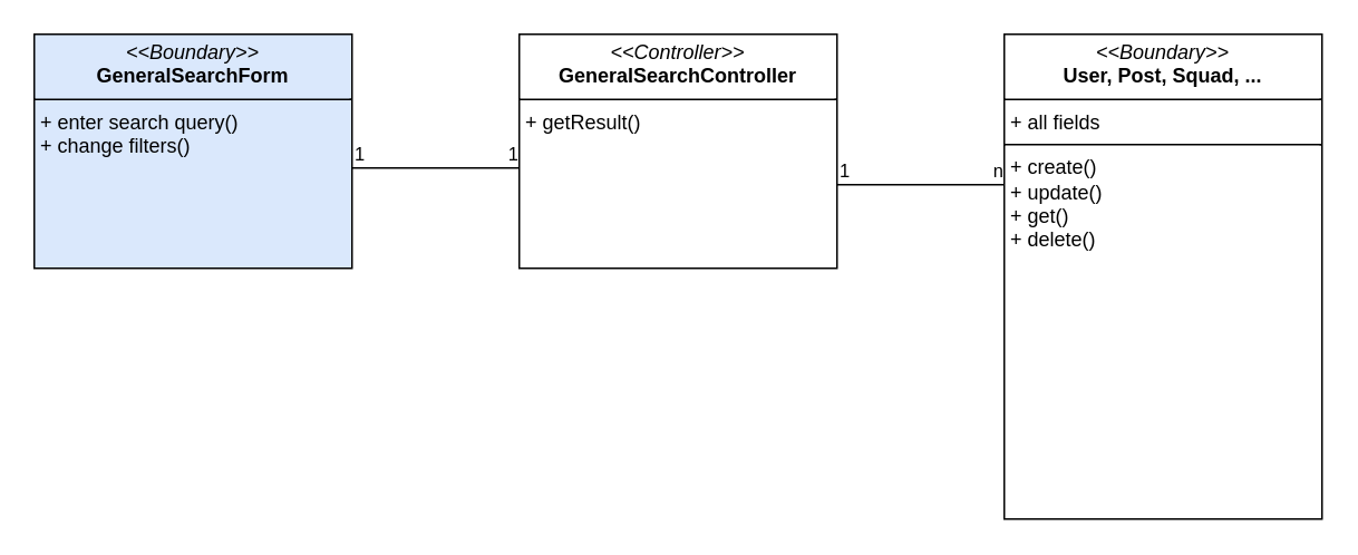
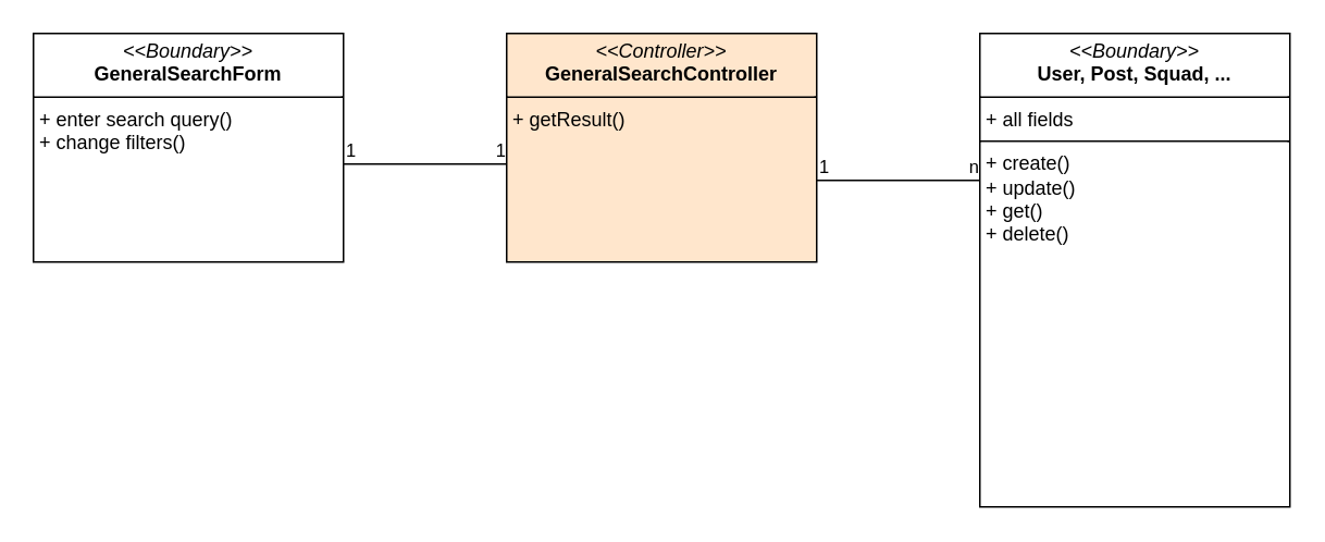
- <mxCell id="3" value="&lt;p style=&quot;margin:0px;margin-top:4px;text-align:center;&quot;&gt;&lt;i&gt;&amp;lt;&amp;lt;Boundary&amp;gt;&amp;gt;&lt;/i&gt;&lt;br&gt;&lt;b&gt;GeneralSearchForm&lt;/b&gt;&lt;/p&gt;&lt;hr size=&quot;1&quot; style=&quot;border-style:solid;&quot;&gt;&lt;p style=&quot;margin:0px;margin-left:4px;&quot;&gt;+ enter search query()&lt;/p&gt;&lt;p style=&quot;margin:0px;margin-left:4px;&quot;&gt;+ change filters()&lt;/p&gt;" style="verticalAlign=top;align=left;overflow=fill;html=1;whiteSpace=wrap;fillColor=#dae8fc;" vertex="1" parent="1"><mxGeometry x="20" y="20" width="190" height="140" as="geometry" /></mxCell>
+ <mxCell id="3" value="&lt;p style=&quot;margin:0px;margin-top:4px;text-align:center;&quot;&gt;&lt;i&gt;&amp;lt;&amp;lt;Boundary&amp;gt;&amp;gt;&lt;/i&gt;&lt;br&gt;&lt;b&gt;GeneralSearchForm&lt;/b&gt;&lt;/p&gt;&lt;hr size=&quot;1&quot; style=&quot;border-style:solid;&quot;&gt;&lt;p style=&quot;margin:0px;margin-left:4px;&quot;&gt;+ enter search query()&lt;/p&gt;&lt;p style=&quot;margin:0px;margin-left:4px;&quot;&gt;+ change filters()&lt;/p&gt;" style="verticalAlign=top;align=left;overflow=fill;html=1;whiteSpace=wrap;" vertex="1" parent="1"><mxGeometry x="20" y="20" width="190" height="140" as="geometry" /></mxCell>
- <mxCell id="4" value="&lt;p style=&quot;margin:0px;margin-top:4px;text-align:center;&quot;&gt;&lt;i&gt;&amp;lt;&amp;lt;Controller&amp;gt;&amp;gt;&lt;/i&gt;&lt;br&gt;&lt;b&gt;GeneralSearchController&lt;/b&gt;&lt;/p&gt;&lt;hr size=&quot;1&quot; style=&quot;border-style:solid;&quot;&gt;&lt;p style=&quot;margin:0px;margin-left:4px;&quot;&gt;+ getResult()&lt;br&gt;&lt;/p&gt;" style="verticalAlign=top;align=left;overflow=fill;html=1;whiteSpace=wrap;" vertex="1" parent="1"><mxGeometry x="310" y="20" width="190" height="140" as="geometry" /></mxCell>
+ <mxCell id="4" value="&lt;p style=&quot;margin:0px;margin-top:4px;text-align:center;&quot;&gt;&lt;i&gt;&amp;lt;&amp;lt;Controller&amp;gt;&amp;gt;&lt;/i&gt;&lt;br&gt;&lt;b&gt;GeneralSearchController&lt;/b&gt;&lt;/p&gt;&lt;hr size=&quot;1&quot; style=&quot;border-style:solid;&quot;&gt;&lt;p style=&quot;margin:0px;margin-left:4px;&quot;&gt;+ getResult()&lt;br&gt;&lt;/p&gt;" style="verticalAlign=top;align=left;overflow=fill;html=1;whiteSpace=wrap;fillColor=#ffe6cc;" vertex="1" parent="1"><mxGeometry x="310" y="20" width="190" height="140" as="geometry" /></mxCell>
